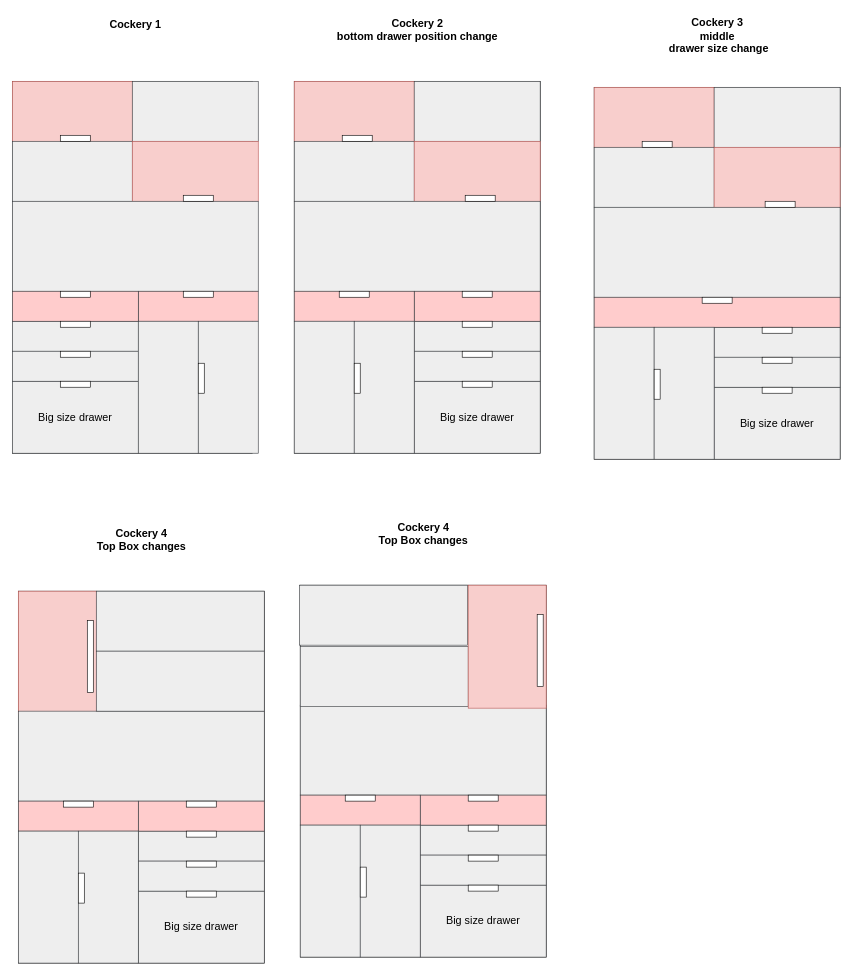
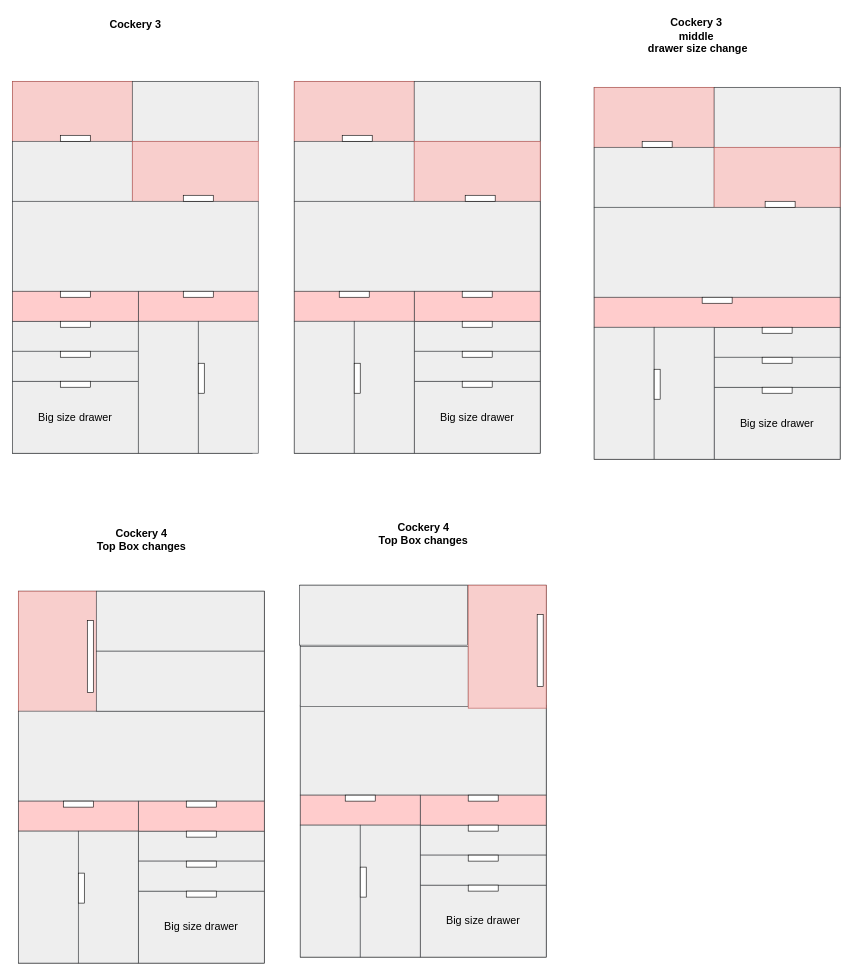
- <mxCell id="23" value="Cockery 1" style="text;html=1;align=center;verticalAlign=middle;resizable=0;points=[];autosize=1;strokeColor=none;fillColor=none;fontStyle=1;fontSize=18;" vertex="1" parent="1"><mxGeometry x="170" y="20" width="110" height="40" as="geometry" /></mxCell>
+ <mxCell id="23" value="Cockery 3" style="text;html=1;align=center;verticalAlign=middle;resizable=0;points=[];autosize=1;strokeColor=none;fillColor=none;fontStyle=1;fontSize=18;" vertex="1" parent="1"><mxGeometry x="170" y="20" width="110" height="40" as="geometry" /></mxCell>
- <mxCell id="47" value="Cockery 2&lt;br&gt;bottom drawer position change&lt;br&gt;" style="text;html=1;align=center;verticalAlign=middle;resizable=0;points=[];autosize=1;strokeColor=none;fillColor=none;fontStyle=1;fontSize=18;" vertex="1" parent="1"><mxGeometry x="550" y="20" width="290" height="60" as="geometry" /></mxCell>
- <mxCell id="56" value="Cockery 3&lt;br&gt;middle&lt;br&gt;&amp;nbsp;drawer size change" style="text;html=1;align=center;verticalAlign=middle;resizable=0;points=[];autosize=1;strokeColor=none;fillColor=none;fontStyle=1;fontSize=18;" vertex="1" parent="1"><mxGeometry x="1100" y="20" width="190" height="80" as="geometry" /></mxCell>
+ <mxCell id="56" value="Cockery 3&lt;br&gt;middle&lt;br&gt;&amp;nbsp;drawer size change" style="text;html=1;align=center;verticalAlign=middle;resizable=0;points=[];autosize=1;strokeColor=none;fillColor=none;fontStyle=1;fontSize=18;" vertex="1" parent="1"><mxGeometry x="1065" y="20" width="190" height="80" as="geometry" /></mxCell>
